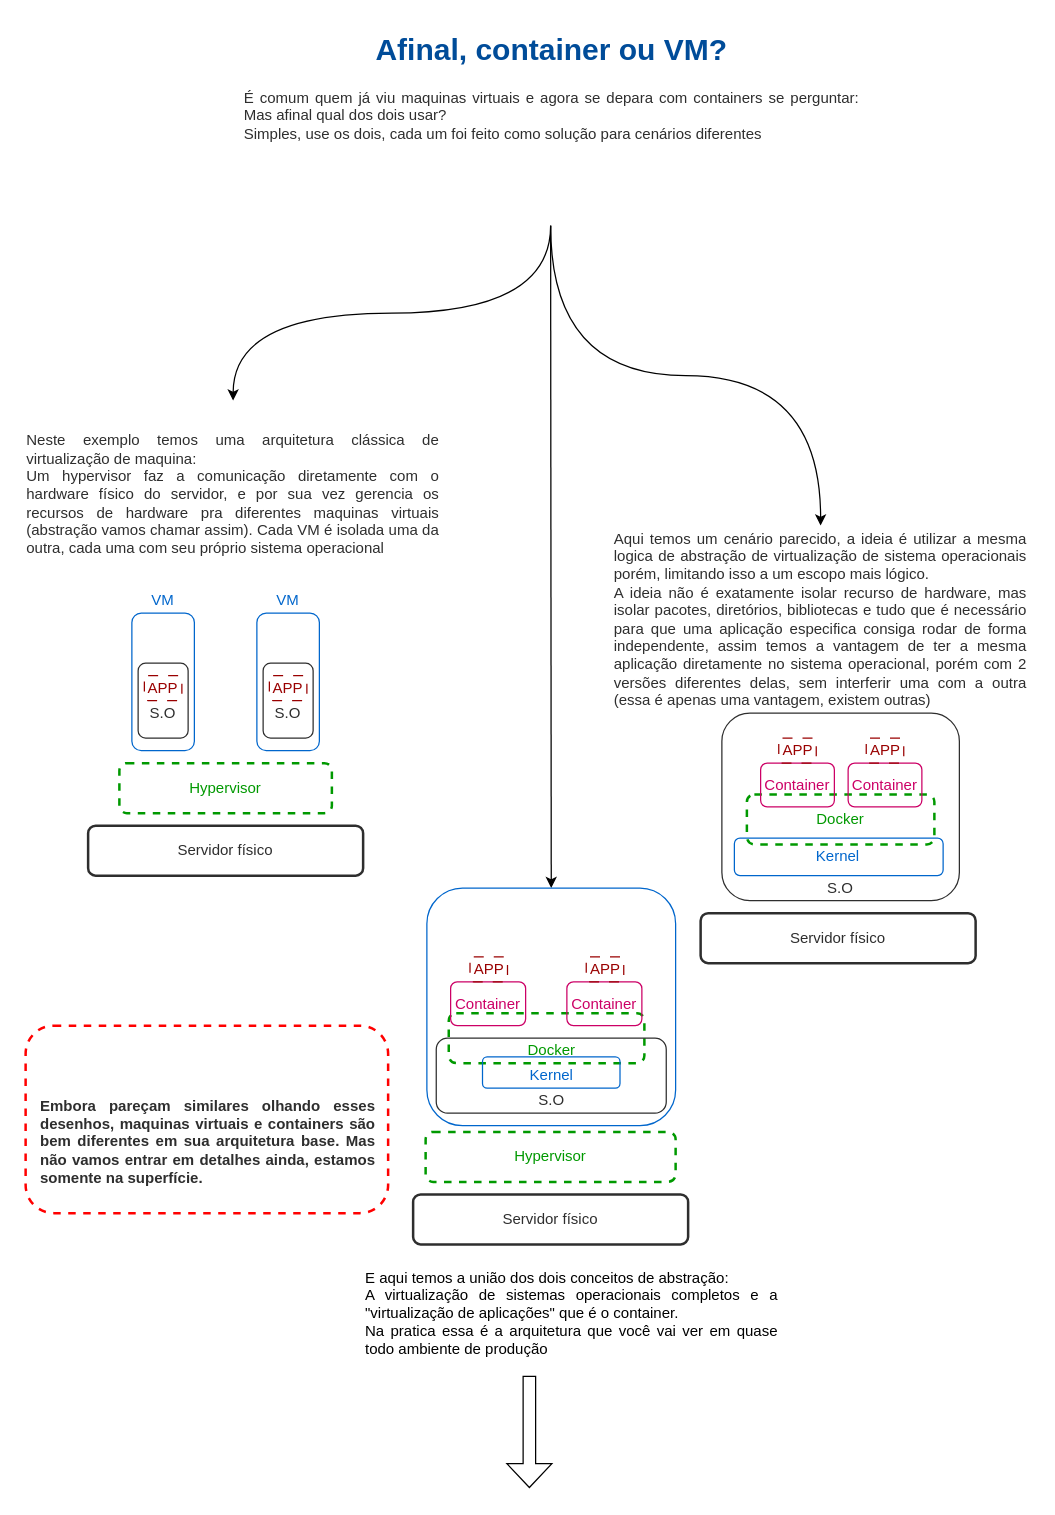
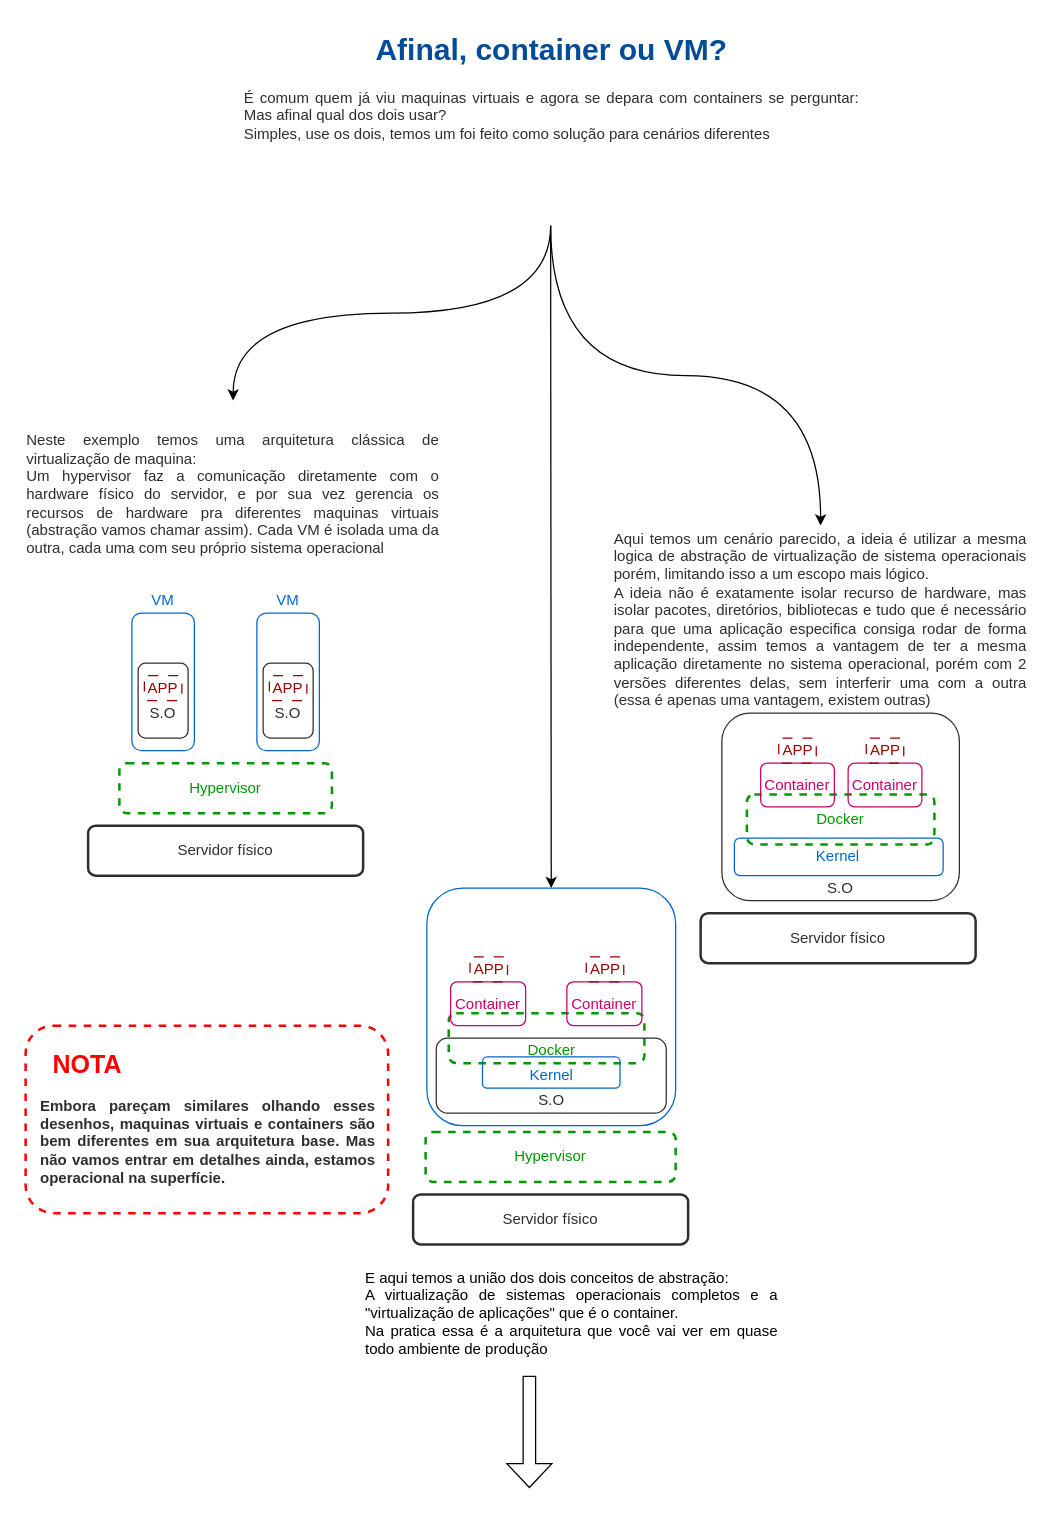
- <mxCell id="5" value="&lt;h1 align=&quot;center&quot;&gt;&lt;font color=&quot;#004c99&quot;&gt;Afinal, container ou VM?&lt;/font&gt;&lt;/h1&gt;&lt;div align=&quot;justify&quot;&gt;&lt;font color=&quot;#2e2e2e&quot;&gt;É comum quem já viu maquinas virtuais e agora se depara com containers se perguntar: Mas afinal qual dos dois usar? &lt;br&gt;Simples, use os dois, cada um foi feito como solução para cenários diferentes &lt;/font&gt;&lt;br&gt;&lt;/div&gt;" style="text;html=1;strokeColor=none;fillColor=none;spacing=5;spacingTop=-20;whiteSpace=wrap;overflow=hidden;rounded=0;" parent="1" vertex="1"><mxGeometry x="190" y="20" width="500" height="160" as="geometry" /></mxCell>
+ <mxCell id="5" value="&lt;h1 align=&quot;center&quot;&gt;&lt;font color=&quot;#004c99&quot;&gt;Afinal, container ou VM?&lt;/font&gt;&lt;/h1&gt;&lt;div align=&quot;justify&quot;&gt;&lt;font color=&quot;#2e2e2e&quot;&gt;É comum quem já viu maquinas virtuais e agora se depara com containers se perguntar: Mas afinal qual dos dois usar? &lt;br&gt;Simples, use os dois, temos um foi feito como solução para cenários diferentes &lt;/font&gt;&lt;br&gt;&lt;/div&gt;" style="text;html=1;strokeColor=none;fillColor=none;spacing=5;spacingTop=-20;whiteSpace=wrap;overflow=hidden;rounded=0;" parent="1" vertex="1"><mxGeometry x="190" y="20" width="500" height="160" as="geometry" /></mxCell>
+ <mxCell id="53" value="&lt;font size=&quot;1&quot; color=&quot;#ff0000&quot;&gt;&lt;b style=&quot;font-size: 20px;&quot;&gt;NOTA&lt;/b&gt;&lt;/font&gt;" style="text;html=1;strokeColor=none;fillColor=none;align=left;verticalAlign=middle;whiteSpace=wrap;rounded=0;" vertex="1" parent="1"><mxGeometry x="40" y="835" width="50" height="30" as="geometry" /></mxCell>
- <mxCell id="54" value="&lt;div align=&quot;justify&quot;&gt;&lt;font color=&quot;#2e2e2e&quot;&gt;&lt;b&gt;Embora pareçam similares olhando esses desenhos, maquinas virtuais e containers são bem diferentes em sua arquitetura base. Mas não vamos entrar em detalhes ainda, estamos somente na superfície.&lt;/b&gt;&lt;/font&gt;&lt;/div&gt;" style="text;html=1;strokeColor=none;fillColor=none;align=left;verticalAlign=middle;whiteSpace=wrap;rounded=1;dashed=1;strokeWidth=2;perimeterSpacing=0;" vertex="1" parent="1"><mxGeometry x="30" y="865" width="270" height="95" as="geometry" /></mxCell>
+ <mxCell id="54" value="&lt;div align=&quot;justify&quot;&gt;&lt;font color=&quot;#2e2e2e&quot;&gt;&lt;b&gt;Embora pareçam similares olhando esses desenhos, maquinas virtuais e containers são bem diferentes em sua arquitetura base. Mas não vamos entrar em detalhes ainda, estamos operacional na superfície.&lt;/b&gt;&lt;/font&gt;&lt;/div&gt;" style="text;html=1;strokeColor=none;fillColor=none;align=left;verticalAlign=middle;whiteSpace=wrap;rounded=1;dashed=1;strokeWidth=2;perimeterSpacing=0;" vertex="1" parent="1"><mxGeometry x="30" y="865" width="270" height="95" as="geometry" /></mxCell>
